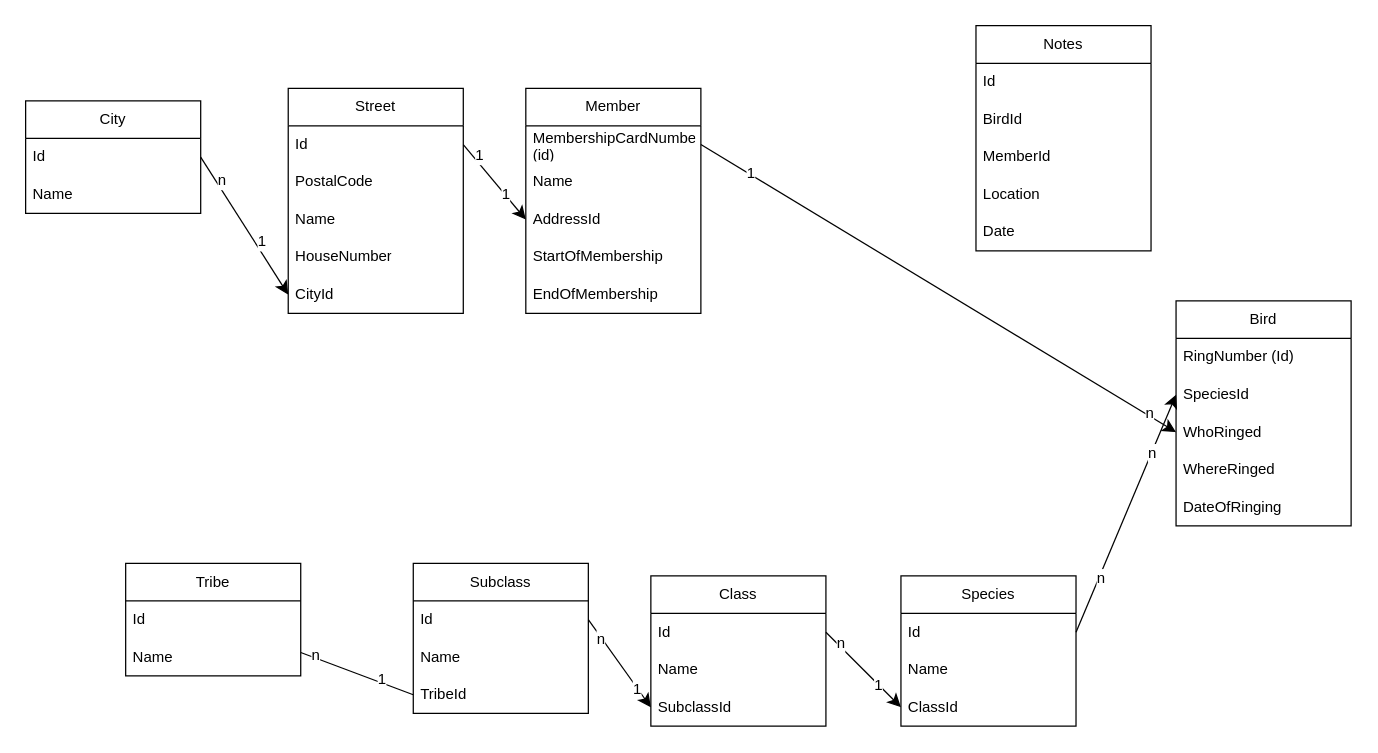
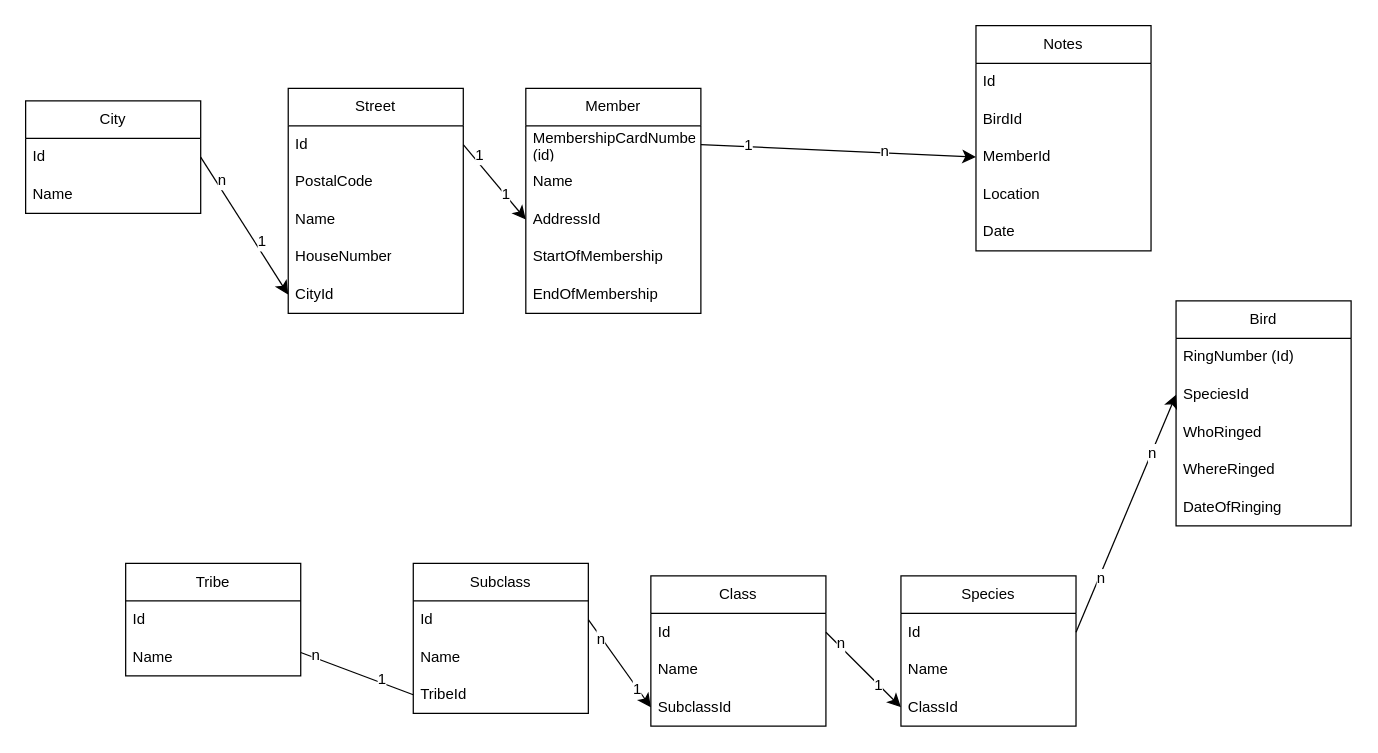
+ <mxCell id="62" value="" style="edgeStyle=none;curved=1;rounded=0;orthogonalLoop=1;jettySize=auto;html=1;exitX=1;exitY=0.5;exitDx=0;exitDy=0;entryX=0;entryY=0.5;entryDx=0;entryDy=0;fontSize=12;startSize=8;endSize=8;" parent="1" source="3" target="50" edge="1"><mxGeometry x="-0.002" relative="1" as="geometry"><mxPoint as="offset" /></mxGeometry></mxCell>
+ <mxCell id="63" value="1" style="edgeLabel;html=1;align=center;verticalAlign=middle;resizable=0;points=[];fontSize=12;" parent="62" vertex="1" connectable="0"><mxGeometry x="-0.668" y="1" relative="1" as="geometry"><mxPoint as="offset" /></mxGeometry></mxCell>
+ <mxCell id="64" value="n" style="edgeLabel;html=1;align=center;verticalAlign=middle;resizable=0;points=[];fontSize=12;" parent="62" vertex="1" connectable="0"><mxGeometry x="0.332" y="1" relative="1" as="geometry"><mxPoint as="offset" /></mxGeometry></mxCell>
- <mxCell id="65" style="edgeStyle=none;curved=1;rounded=0;orthogonalLoop=1;jettySize=auto;html=1;exitX=1;exitY=0.5;exitDx=0;exitDy=0;entryX=0;entryY=0.5;entryDx=0;entryDy=0;fontSize=12;startSize=8;endSize=8;" edge="1" parent="1" source="3" target="11"><mxGeometry relative="1" as="geometry" /></mxCell>
- <mxCell id="66" value="1" style="edgeLabel;html=1;align=center;verticalAlign=middle;resizable=0;points=[];fontSize=12;" vertex="1" connectable="0" parent="65"><mxGeometry x="-0.792" y="1" relative="1" as="geometry"><mxPoint as="offset" /></mxGeometry></mxCell>
- <mxCell id="67" value="n" style="edgeLabel;html=1;align=center;verticalAlign=middle;resizable=0;points=[];fontSize=12;" vertex="1" connectable="0" parent="65"><mxGeometry x="0.88" y="1" relative="1" as="geometry"><mxPoint y="-1" as="offset" /></mxGeometry></mxCell>
